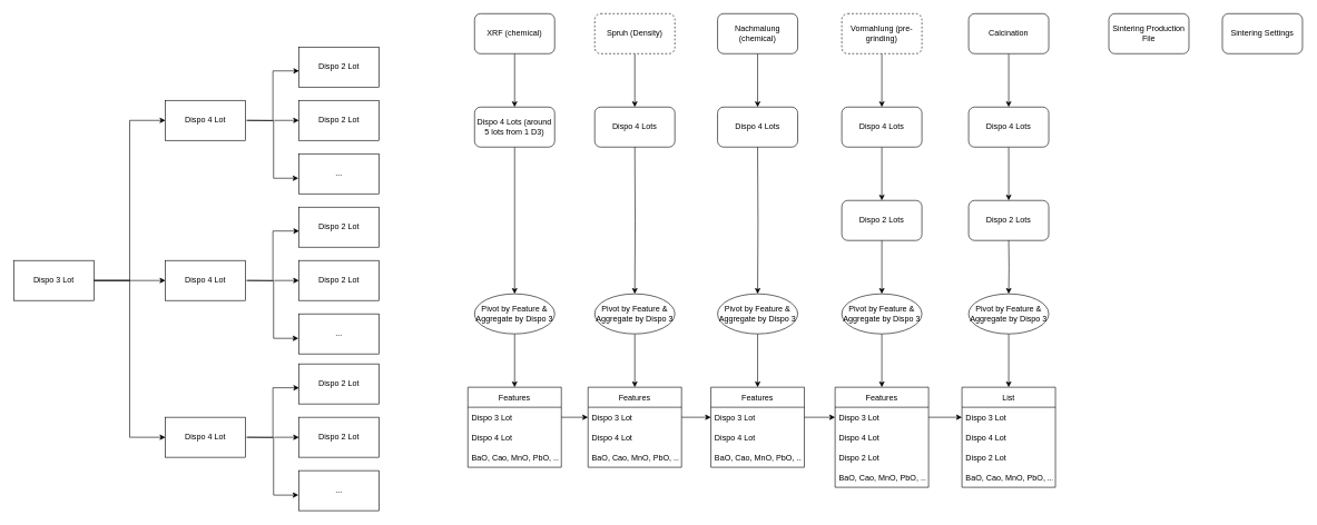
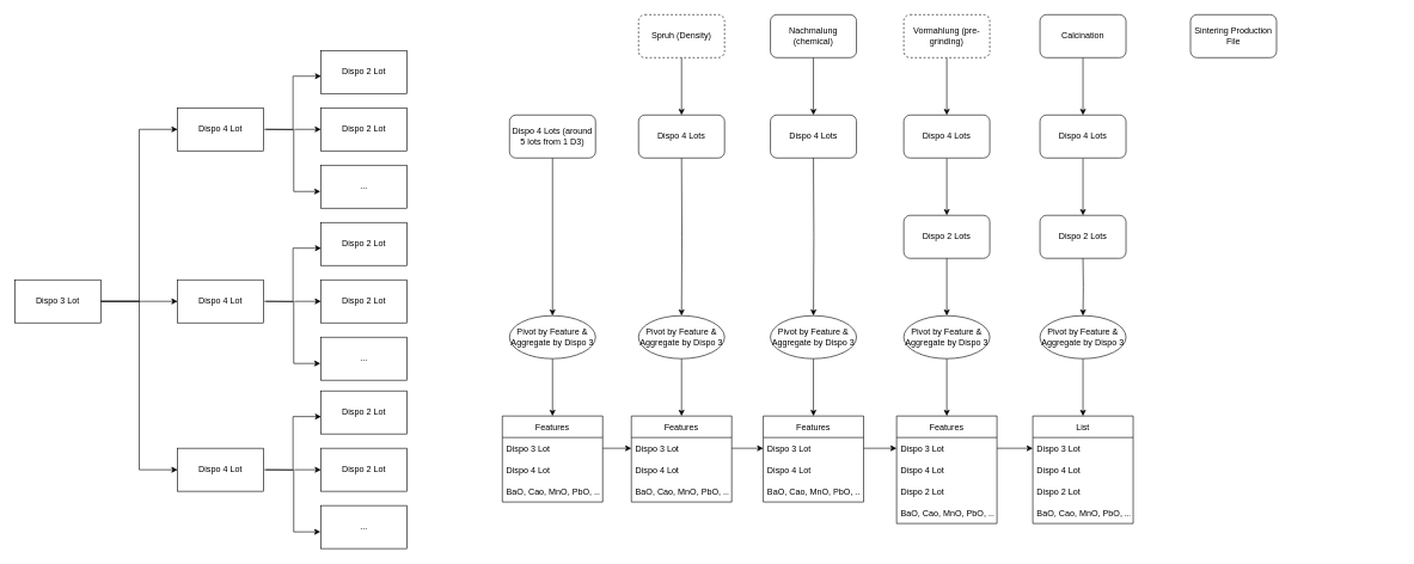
- <mxCell id="5" value="XRF (chemical)" style="rounded=1;whiteSpace=wrap;html=1;" parent="1" vertex="1"><mxGeometry x="710" y="20" width="120" height="60" as="geometry" /></mxCell>
- <mxCell id="3" value="Sintering Settings" style="rounded=1;whiteSpace=wrap;html=1;" parent="1" vertex="1"><mxGeometry x="1830" y="20" width="120" height="60" as="geometry" /></mxCell>
- <mxCell id="4" value="" style="edgeStyle=orthogonalEdgeStyle;rounded=0;orthogonalLoop=1;jettySize=auto;html=1;" parent="1" source="5" target="15" edge="1"><mxGeometry relative="1" as="geometry" /></mxCell>
